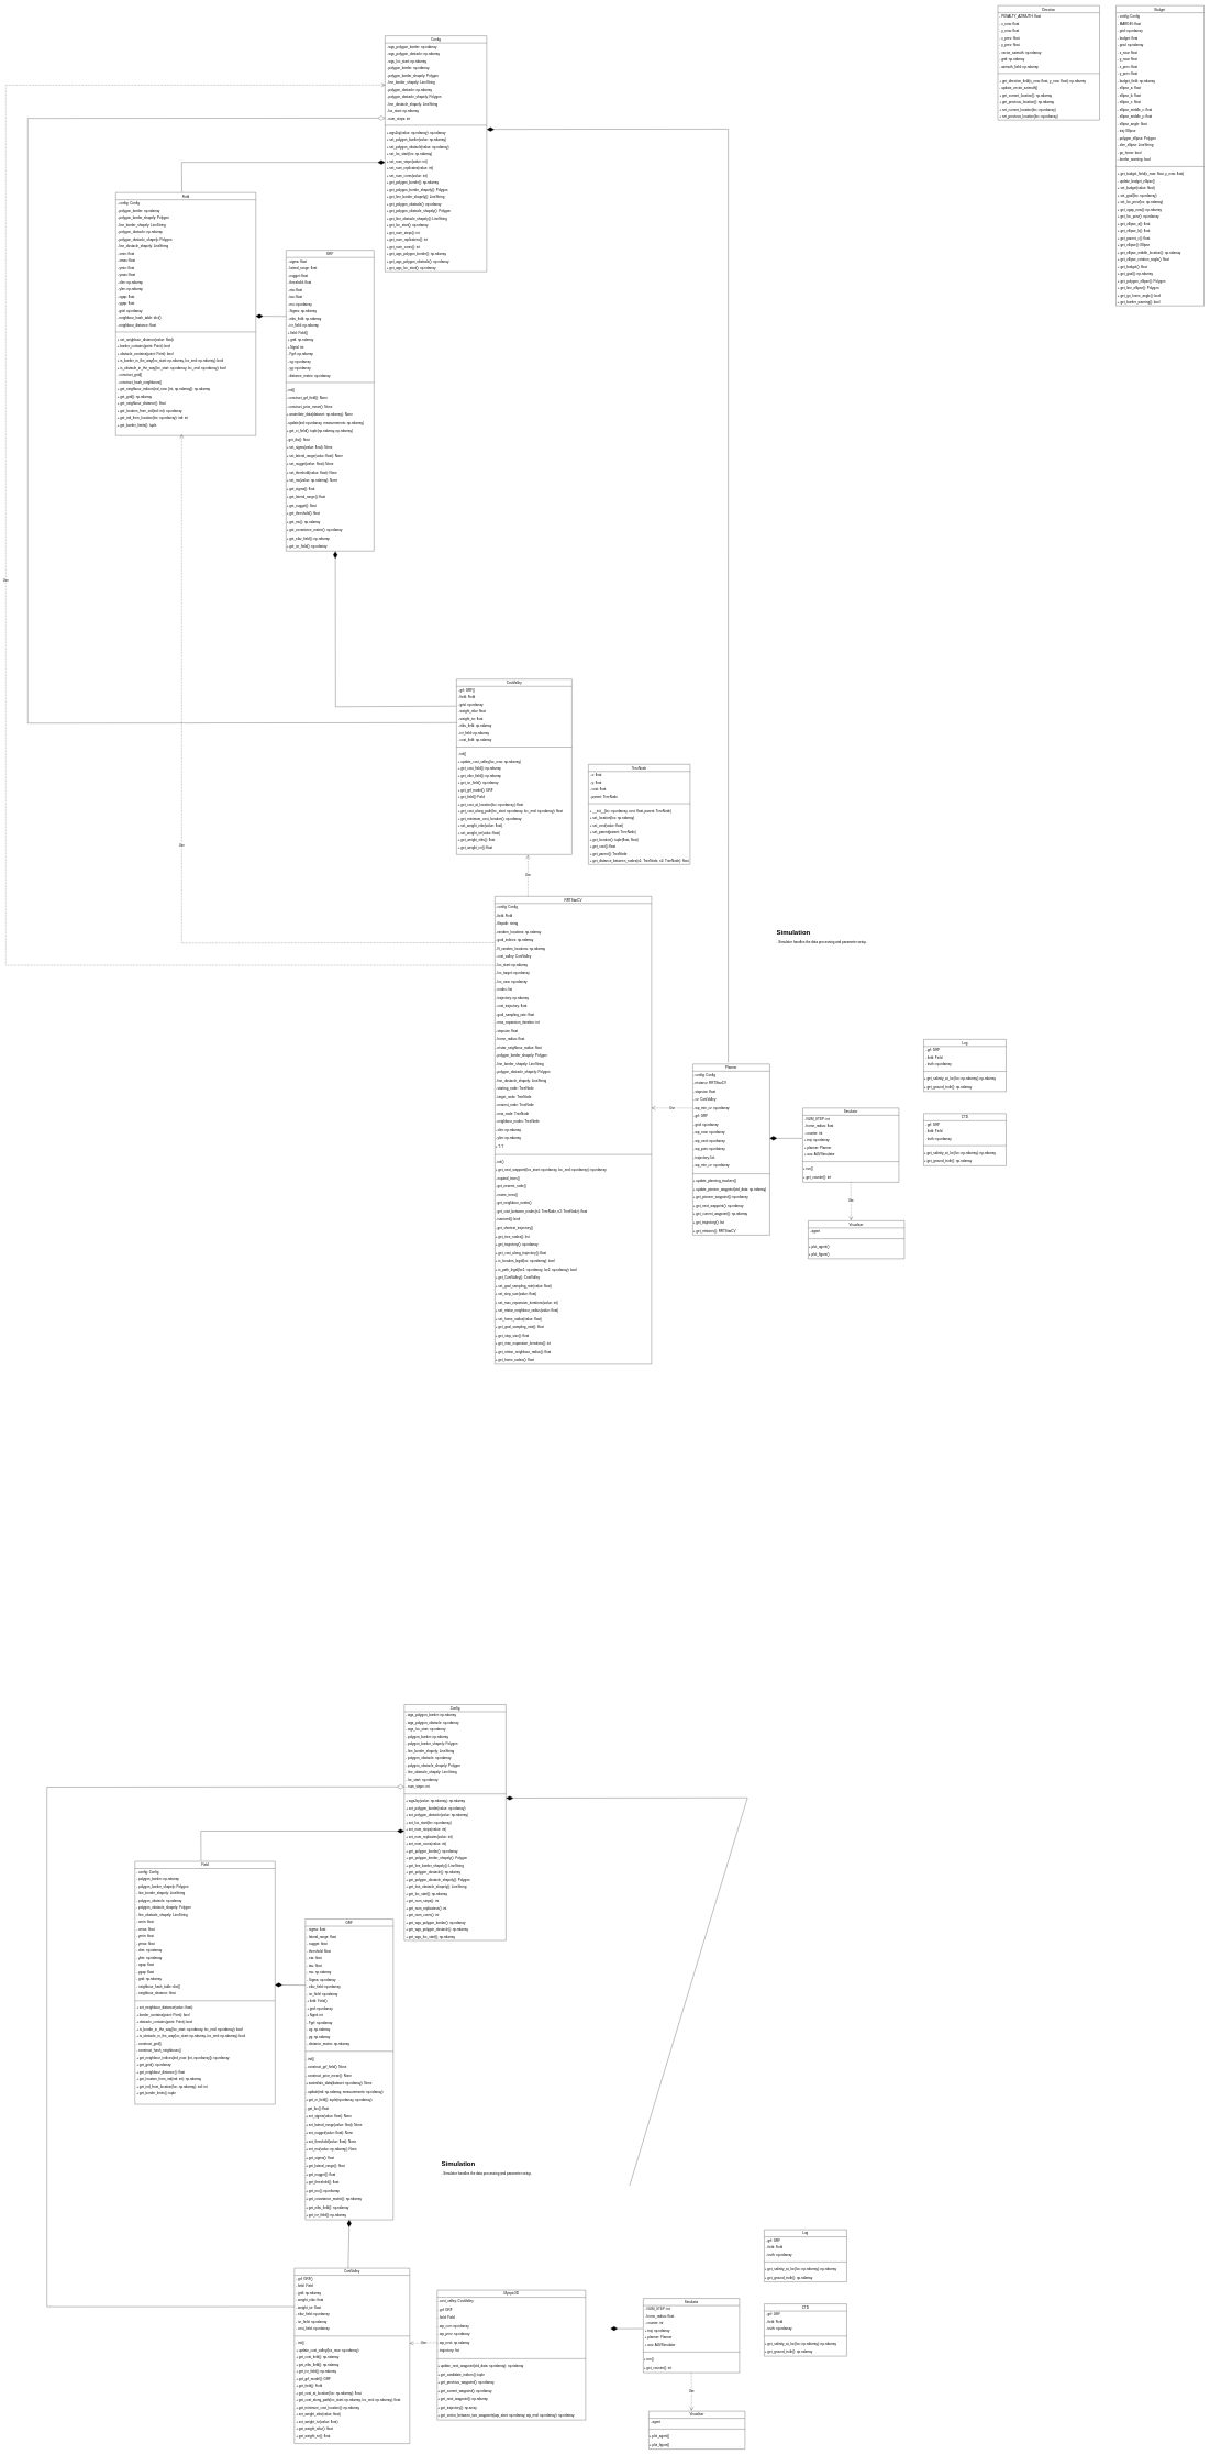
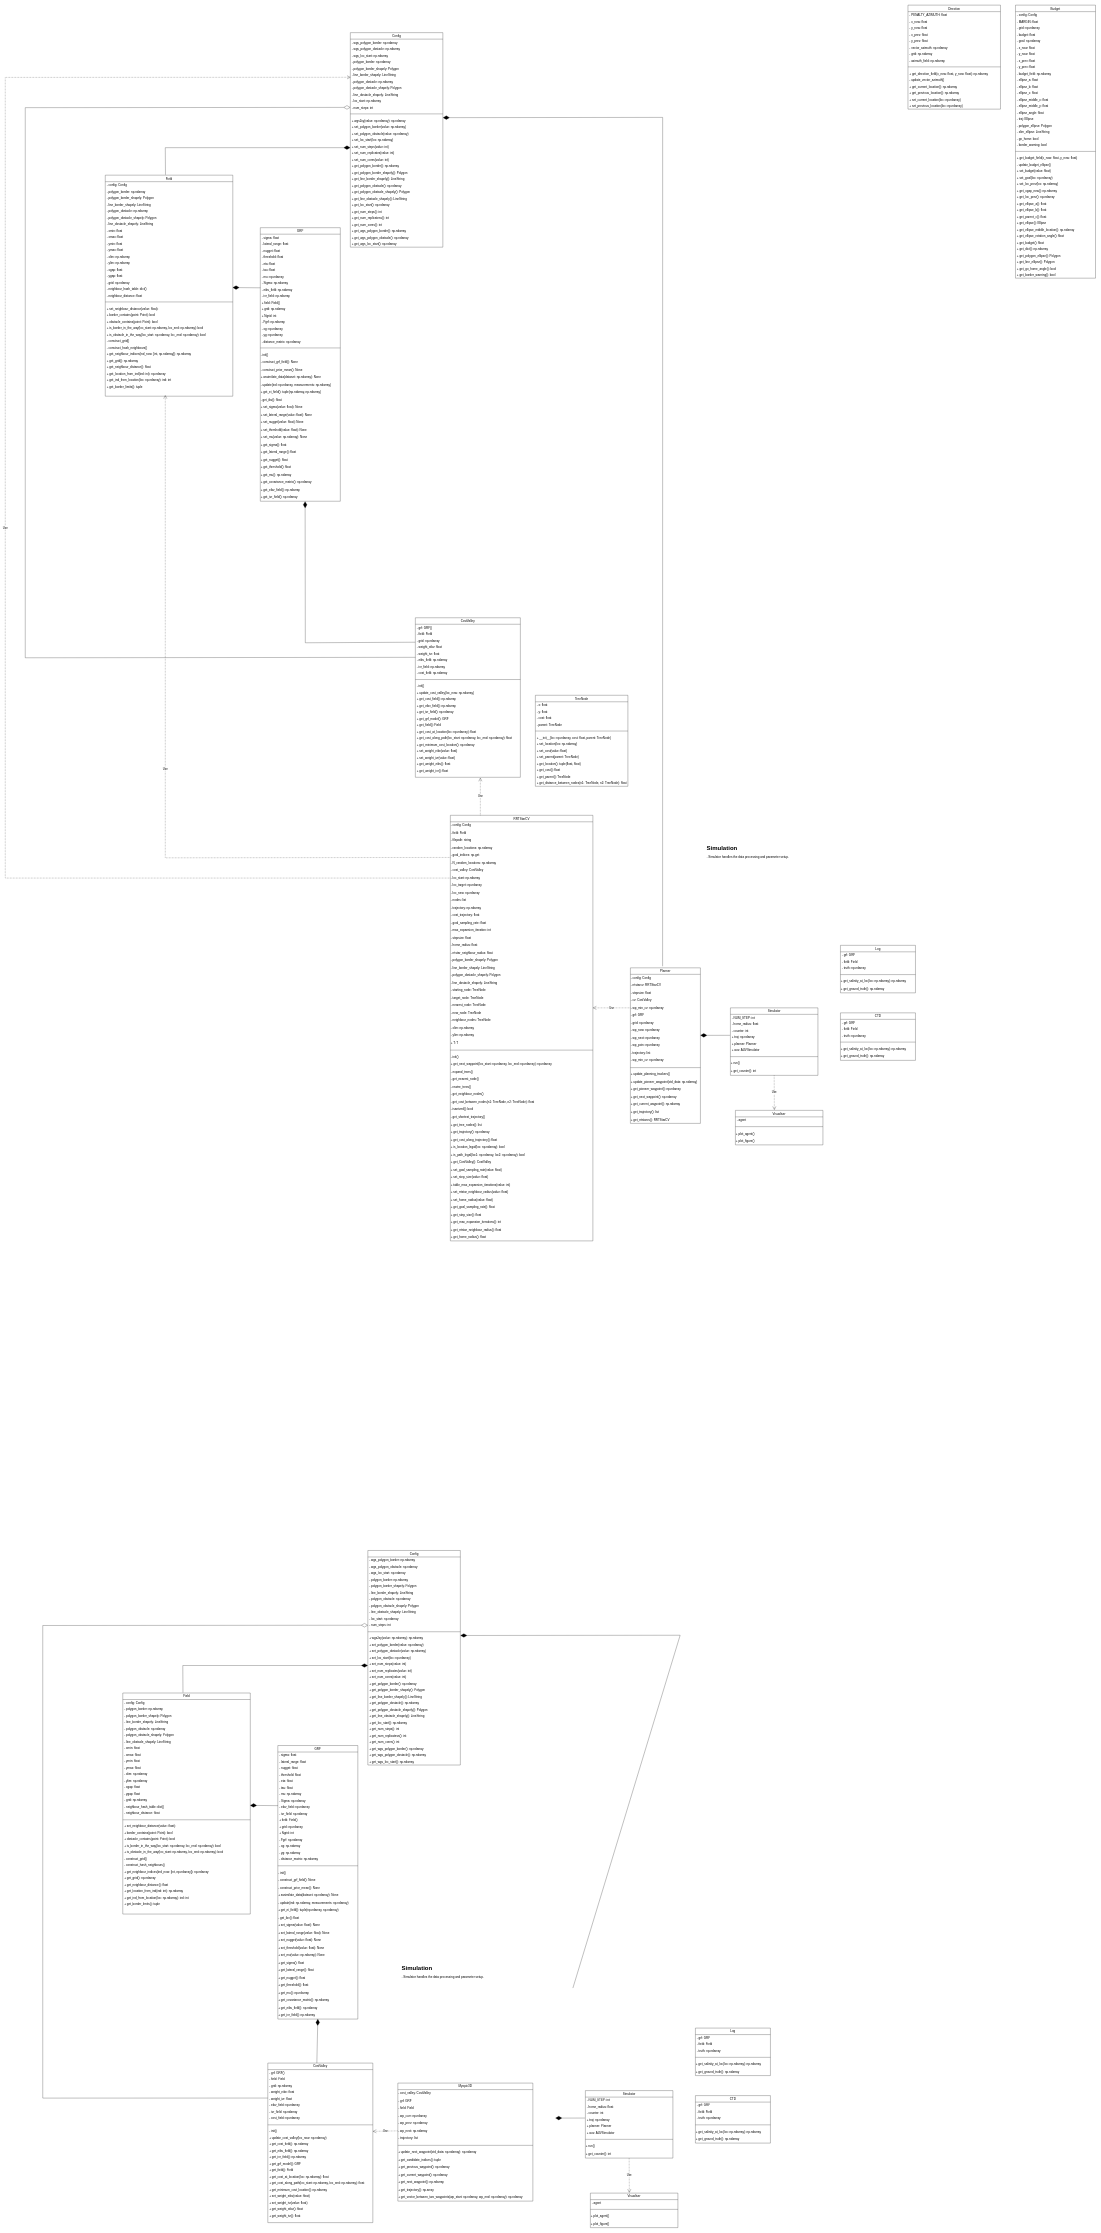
- <mxCell id="183" value="+ get_goal(): np.ndarray" style="text;align=left;verticalAlign=top;spacingLeft=4;spacingRight=4;overflow=hidden;rotatable=0;points=[[0,0.5],[1,0.5]];portConstraint=eastwest;rounded=0;shadow=0;html=0;" parent="146" vertex="1"><mxGeometry y="962" width="320" height="26" as="geometry" /></mxCell>
+ <mxCell id="183" value="+ get_dict(): np.ndarray" style="text;align=left;verticalAlign=top;spacingLeft=4;spacingRight=4;overflow=hidden;rotatable=0;points=[[0,0.5],[1,0.5]];portConstraint=eastwest;rounded=0;shadow=0;html=0;" parent="146" vertex="1"><mxGeometry y="962" width="320" height="26" as="geometry" /></mxCell>
- <mxCell id="46" value="- goal_indices: np.ndarray" style="text;html=1;strokeColor=none;fillColor=none;align=left;verticalAlign=middle;whiteSpace=wrap;rounded=0;" parent="41" vertex="1"><mxGeometry y="146" width="570" height="30" as="geometry" /></mxCell>
+ <mxCell id="46" value="- goal_indices: np.get" style="text;html=1;strokeColor=none;fillColor=none;align=left;verticalAlign=middle;whiteSpace=wrap;rounded=0;" parent="41" vertex="1"><mxGeometry y="146" width="570" height="30" as="geometry" /></mxCell>
- <mxCell id="90" value="+ set_max_expansion_iterations(value: int)" style="text;html=1;strokeColor=none;fillColor=none;align=left;verticalAlign=middle;whiteSpace=wrap;rounded=0;" parent="41" vertex="1"><mxGeometry y="1462" width="570" height="30" as="geometry" /></mxCell>
+ <mxCell id="90" value="+ table_max_expansion_iterations(value: int)" style="text;html=1;strokeColor=none;fillColor=none;align=left;verticalAlign=middle;whiteSpace=wrap;rounded=0;" parent="41" vertex="1"><mxGeometry y="1462" width="570" height="30" as="geometry" /></mxCell>
